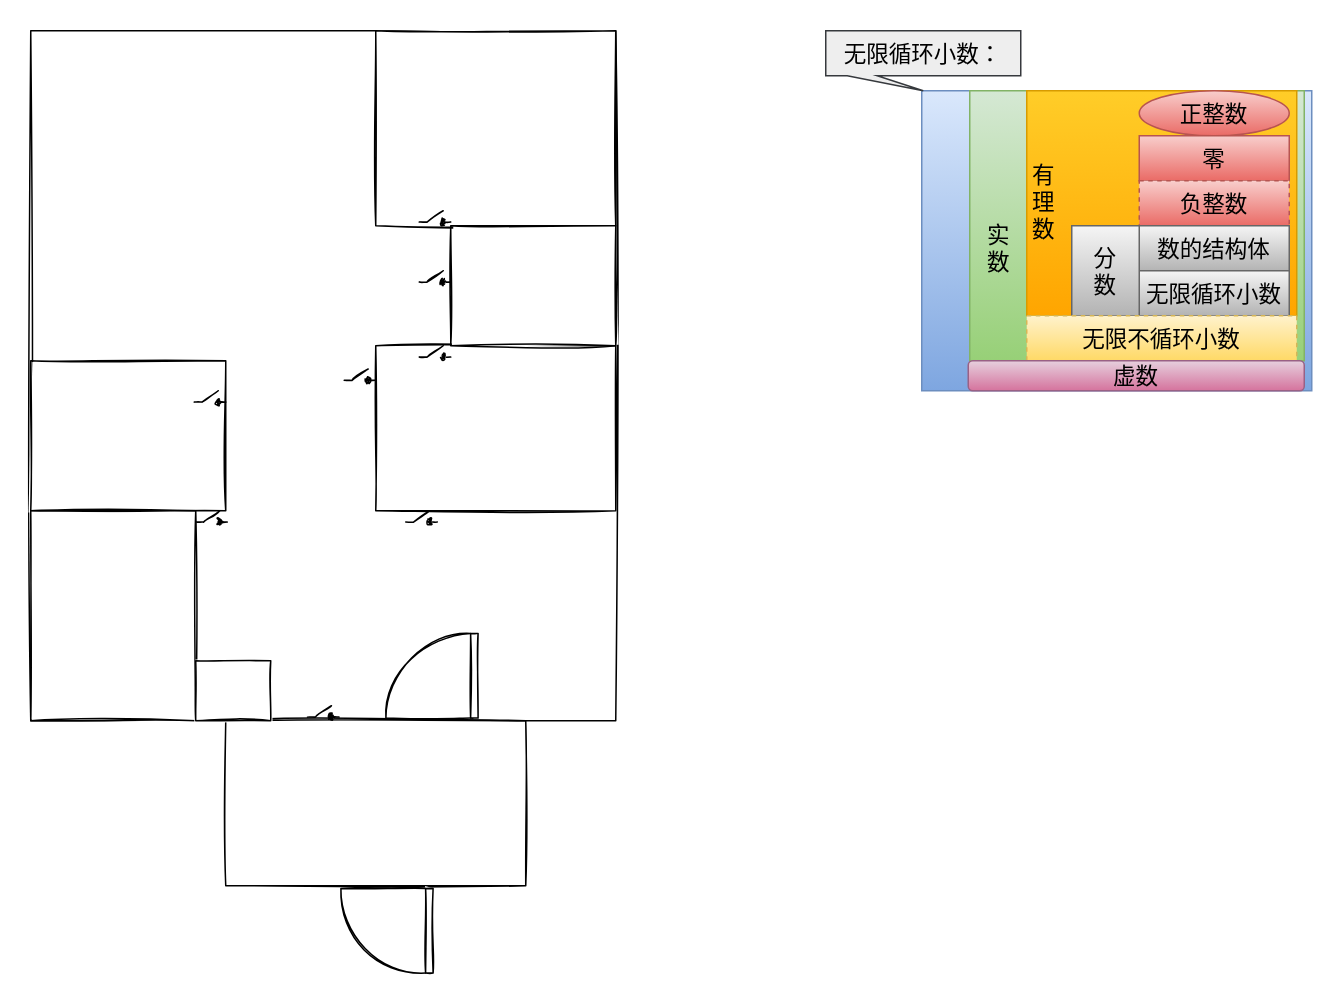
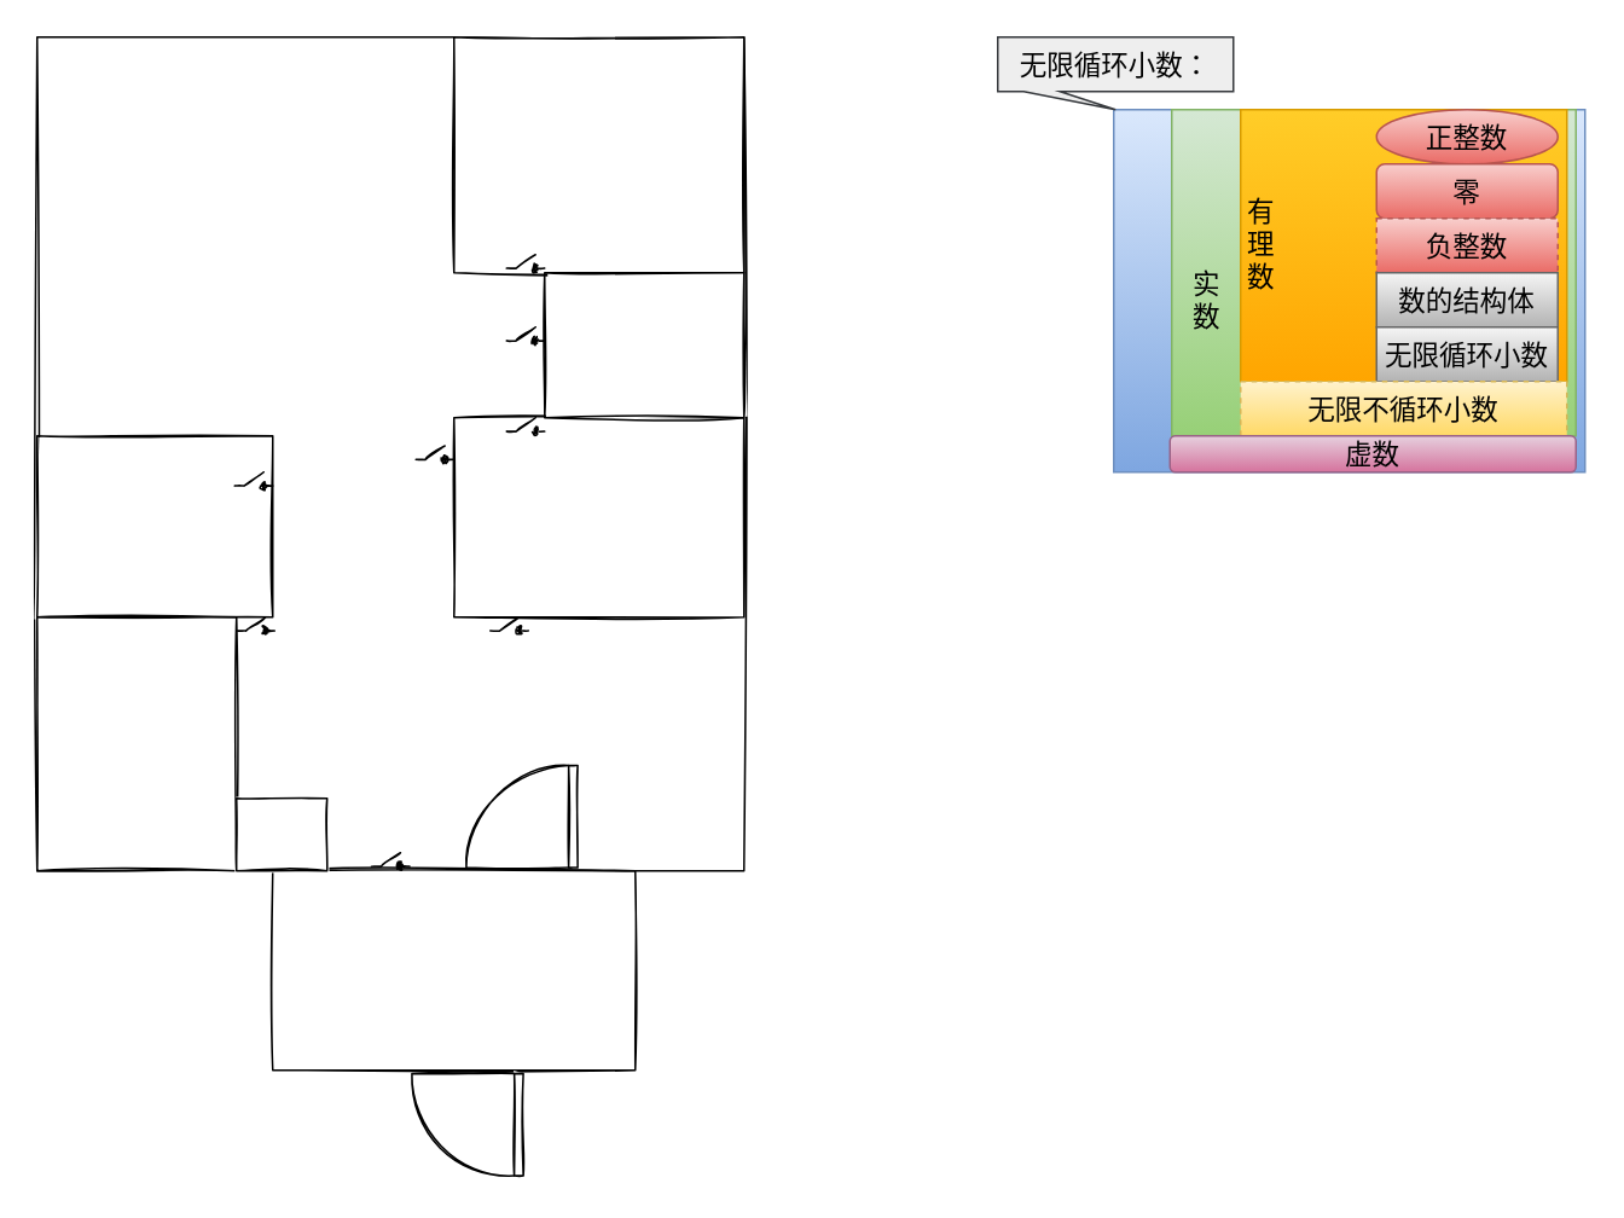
- <mxCell id="7" value="&lt;span&gt;零&lt;/span&gt;" style="rounded=0;whiteSpace=wrap;html=1;sketch=0;hachureGap=4;pointerEvents=0;fontFamily=Architects Daughter;fontSource=https%3A%2F%2Ffonts.googleapis.com%2Fcss%3Ffamily%3DArchitects%2BDaughter;fontSize=15;fillColor=#f8cecc;gradientColor=#ea6b66;strokeColor=#b85450;" parent="2" vertex="1"><mxGeometry x="209" y="70" width="100" height="30" as="geometry" /></mxCell>
+ <mxCell id="7" value="&lt;span&gt;零&lt;/span&gt;" style="whiteSpace=wrap;html=1;sketch=0;hachureGap=4;pointerEvents=0;fontFamily=Architects Daughter;fontSource=https%3A%2F%2Ffonts.googleapis.com%2Fcss%3Ffamily%3DArchitects%2BDaughter;fontSize=15;fillColor=#f8cecc;gradientColor=#ea6b66;strokeColor=#b85450;rounded=1;" parent="2" vertex="1"><mxGeometry x="209" y="70" width="100" height="30" as="geometry" /></mxCell>
- <mxCell id="11" value="分&lt;br&gt;数" style="rounded=0;whiteSpace=wrap;html=1;sketch=0;hachureGap=4;pointerEvents=0;fontFamily=Architects Daughter;fontSource=https%3A%2F%2Ffonts.googleapis.com%2Fcss%3Ffamily%3DArchitects%2BDaughter;fontSize=15;fillColor=#f5f5f5;gradientColor=#b3b3b3;strokeColor=#666666;" parent="2" vertex="1"><mxGeometry x="164" y="130" width="45" height="60" as="geometry" /></mxCell>
